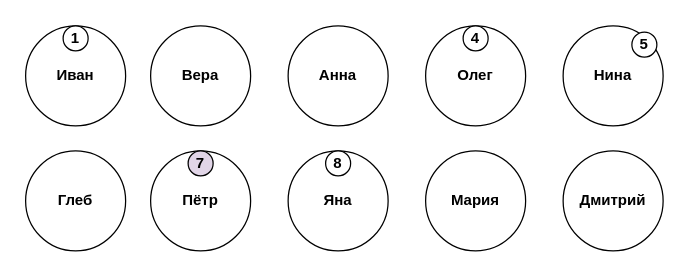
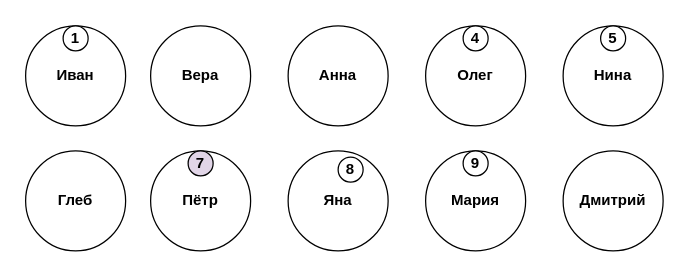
- <mxCell id="14" value="&lt;b&gt;5&lt;/b&gt;" style="ellipse;whiteSpace=wrap;html=1;aspect=fixed;" vertex="1" parent="1"><mxGeometry x="505" y="25" width="20" height="20" as="geometry" /></mxCell>
+ <mxCell id="14" value="&lt;b&gt;5&lt;/b&gt;" style="ellipse;whiteSpace=wrap;html=1;aspect=fixed;" vertex="1" parent="1"><mxGeometry x="480" y="20" width="20" height="20" as="geometry" /></mxCell>
- <mxCell id="16" value="&lt;b&gt;8&lt;/b&gt;" style="ellipse;whiteSpace=wrap;html=1;aspect=fixed;" vertex="1" parent="1"><mxGeometry x="260" y="120" width="20" height="20" as="geometry" /></mxCell>
+ <mxCell id="16" value="&lt;b&gt;8&lt;/b&gt;" style="ellipse;whiteSpace=wrap;html=1;aspect=fixed;" vertex="1" parent="1"><mxGeometry x="270" y="125" width="20" height="20" as="geometry" /></mxCell>
+ <mxCell id="17" value="&lt;b&gt;9&lt;/b&gt;" style="ellipse;whiteSpace=wrap;html=1;aspect=fixed;" vertex="1" parent="1"><mxGeometry x="370" y="120" width="20" height="20" as="geometry" /></mxCell>
